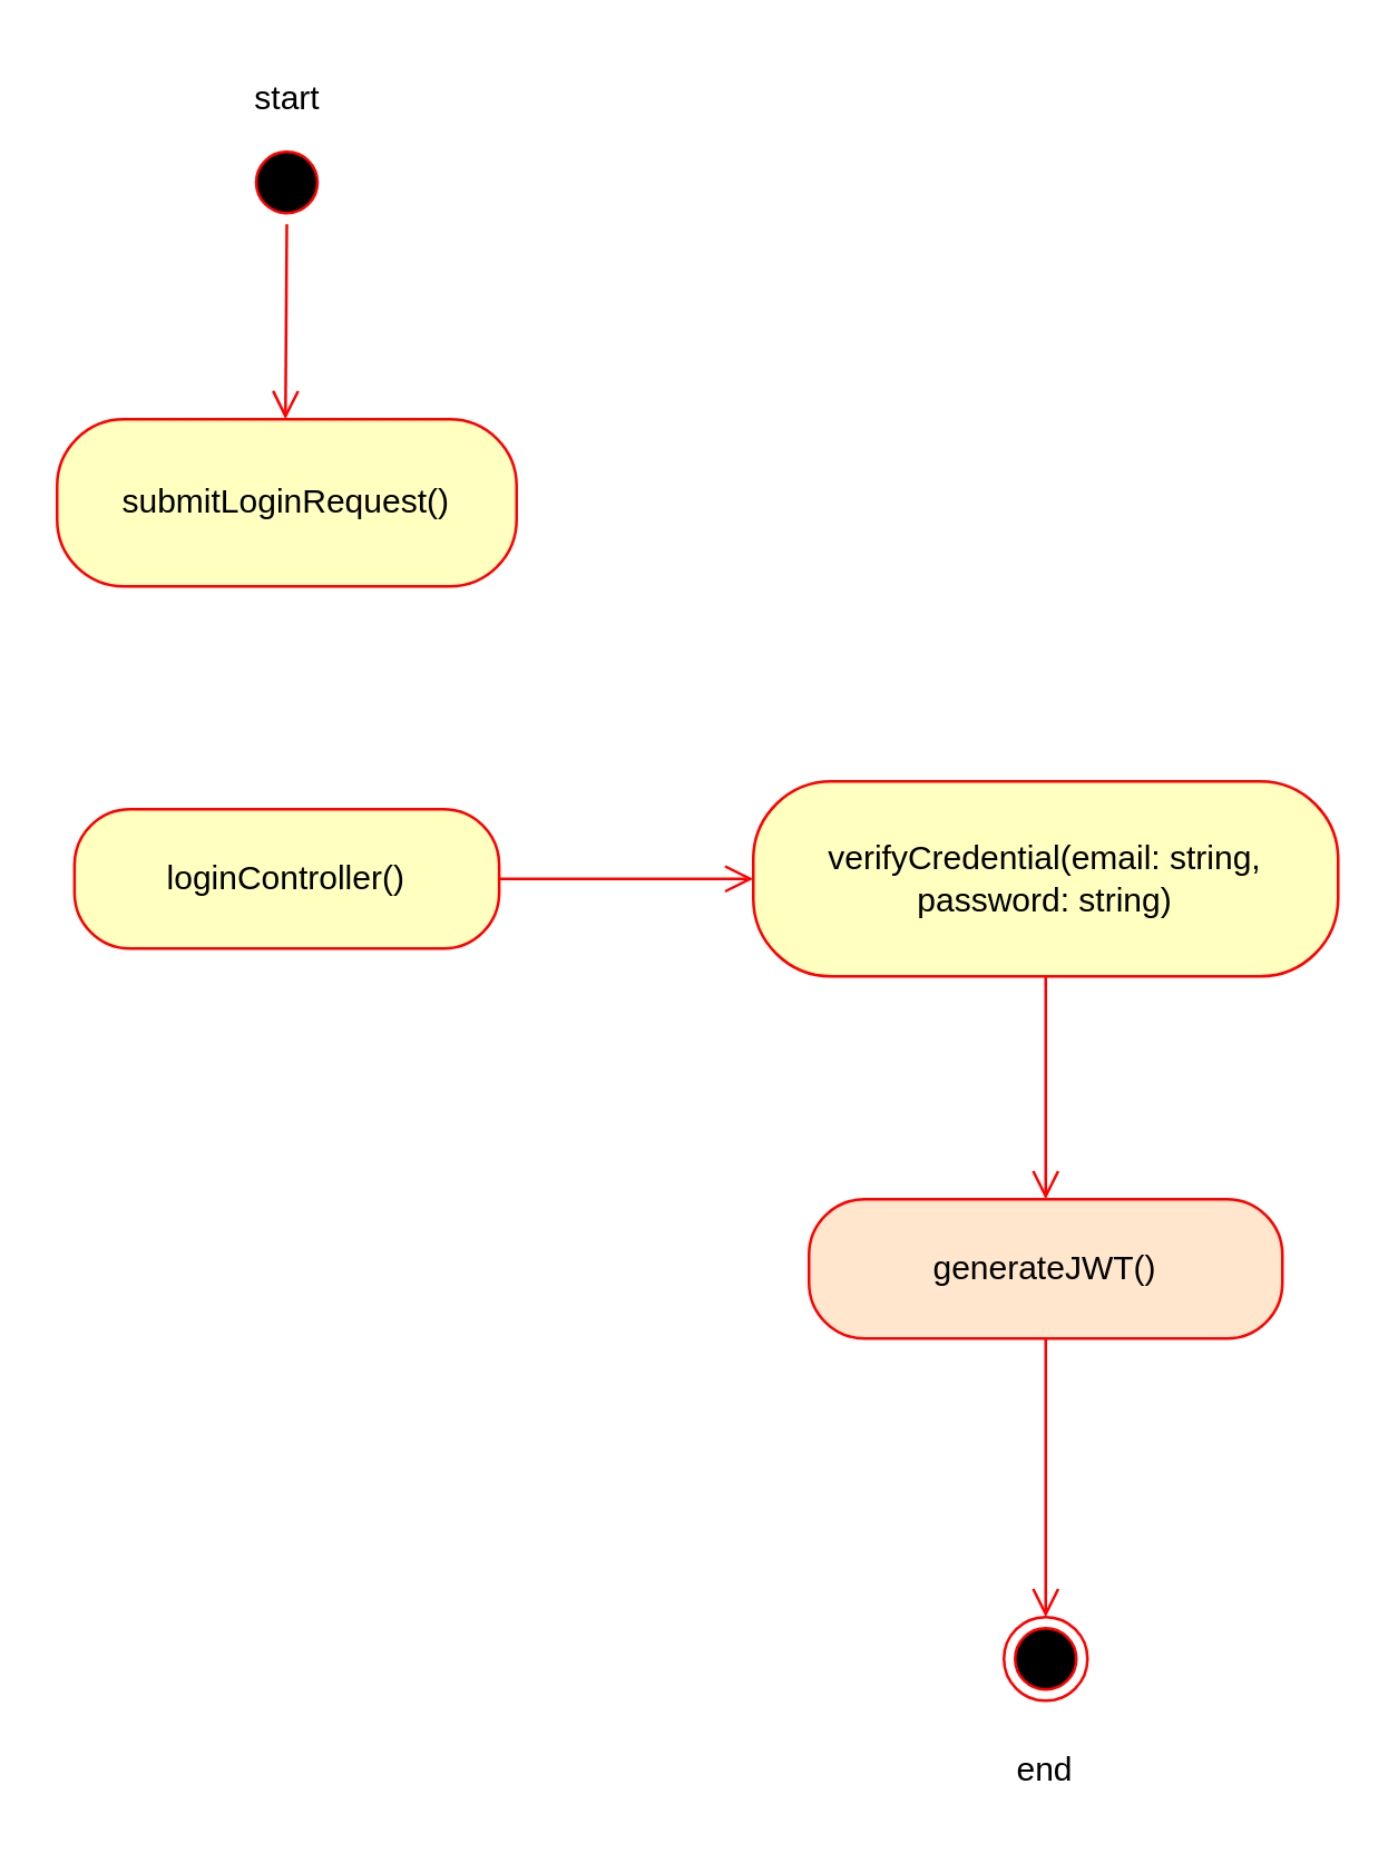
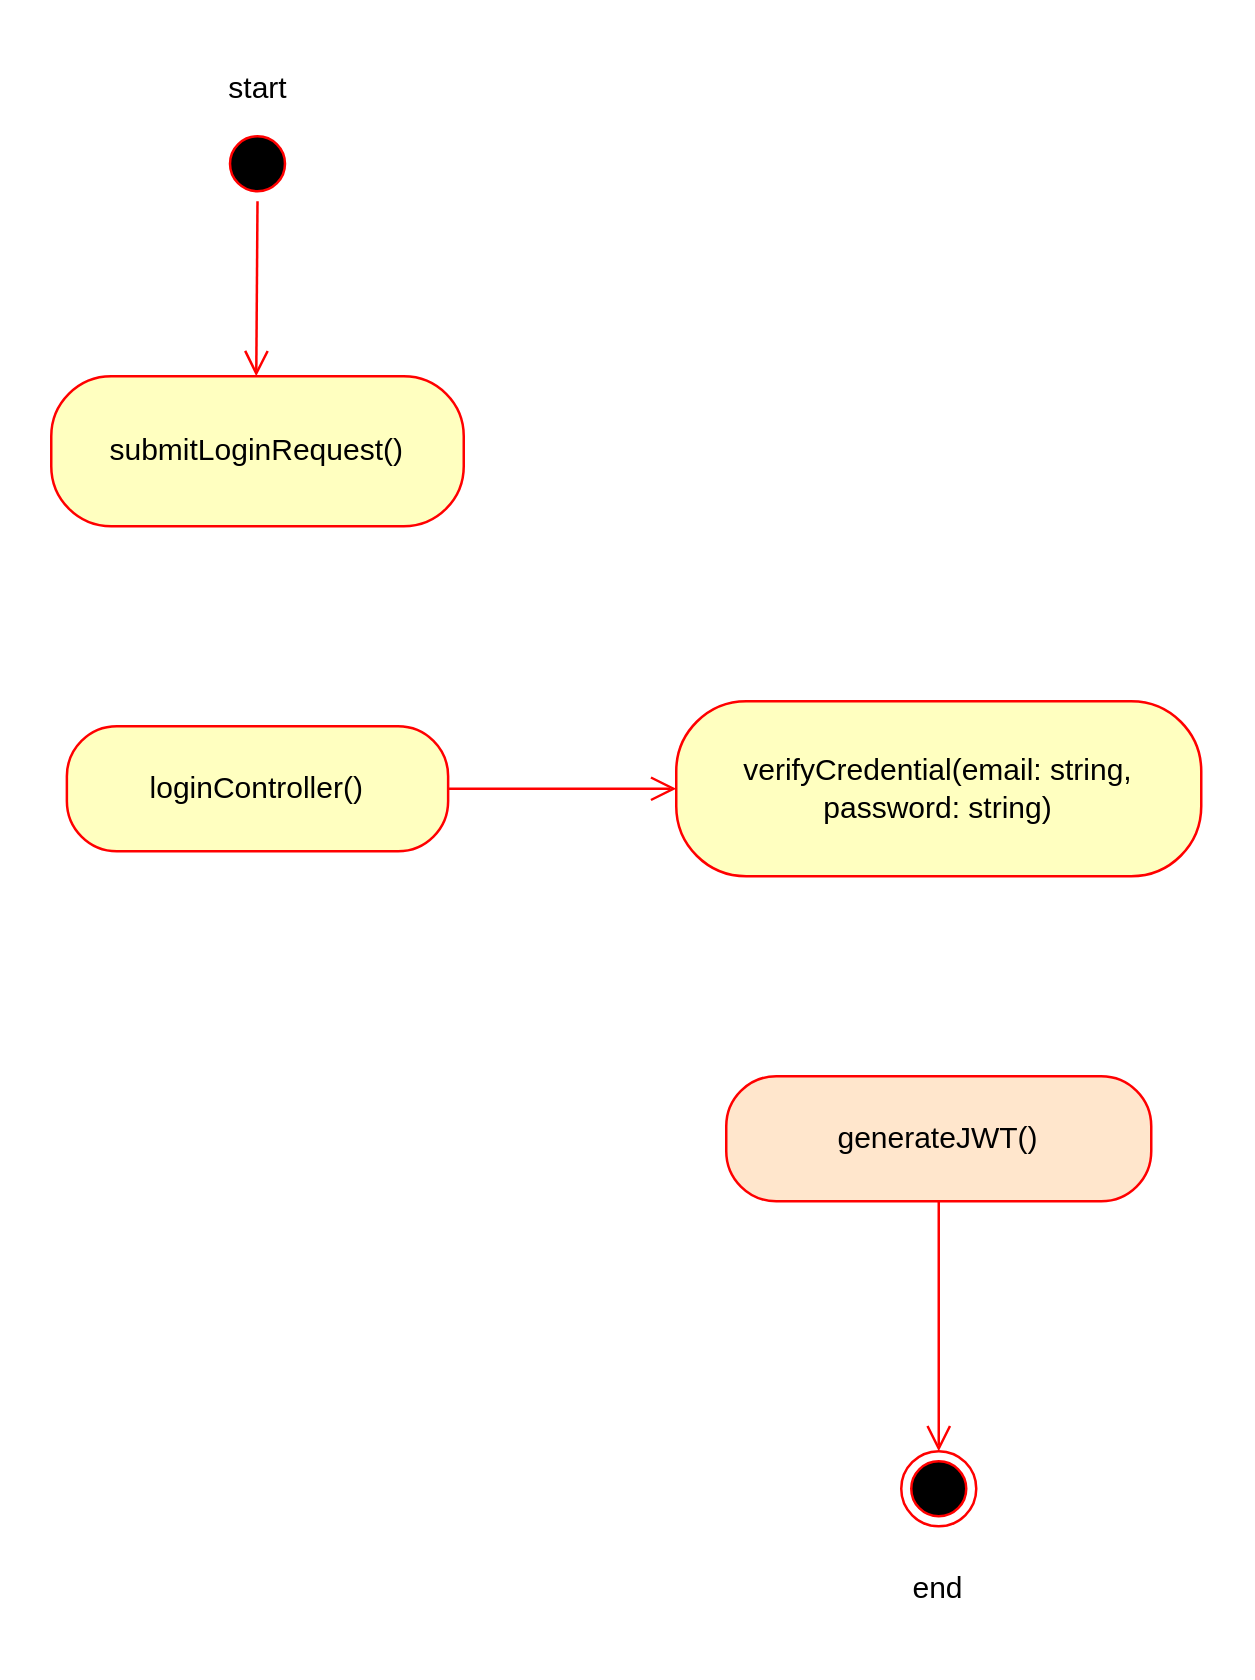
- <mxCell id="8" value="" style="edgeStyle=orthogonalEdgeStyle;html=1;verticalAlign=bottom;endArrow=open;endSize=8;strokeColor=#ff0000;rounded=0;entryX=0.5;entryY=0;entryDx=0;entryDy=0;" edge="1" source="7" parent="1" target="9"><mxGeometry relative="1" as="geometry"><mxPoint x="270" y="390" as="targetPoint" /></mxGeometry></mxCell>
